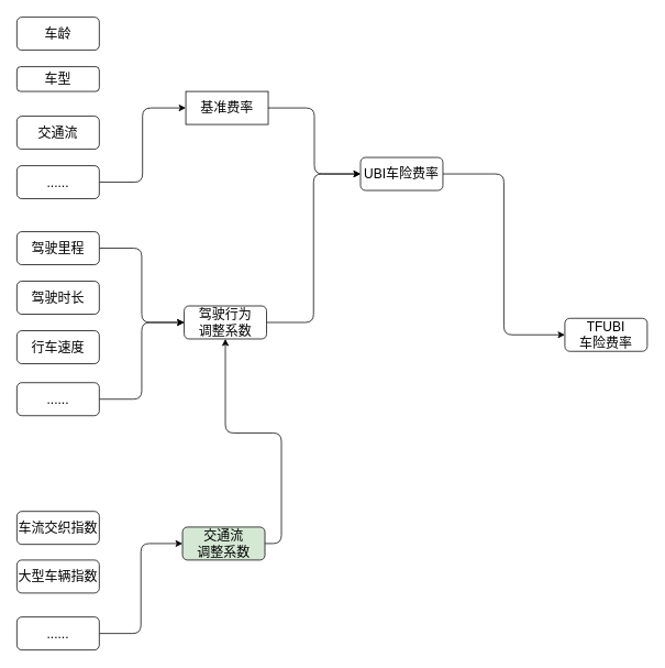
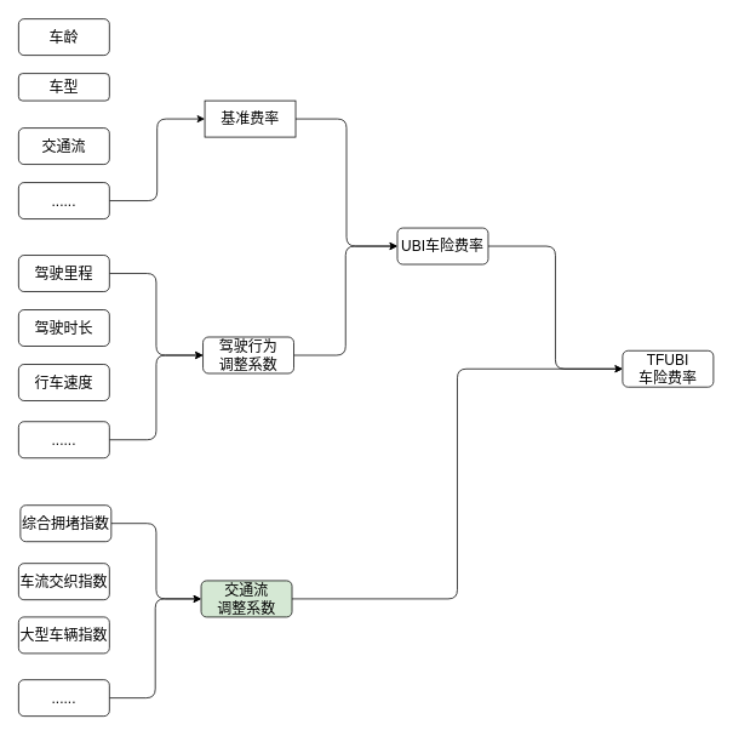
- <mxCell id="18" value="UBI车险费率" style="rounded=1;whiteSpace=wrap;html=1;strokeWidth=1;fontSize=16;" parent="1" vertex="1"><mxGeometry x="437" y="190" width="100" height="40" as="geometry" /></mxCell>
+ <mxCell id="18" value="UBI车险费率" style="rounded=1;whiteSpace=wrap;html=1;strokeWidth=1;fontSize=16;" parent="1" vertex="1"><mxGeometry x="437" y="250" width="100" height="40" as="geometry" /></mxCell>
- <mxCell id="23" style="edgeStyle=orthogonalEdgeStyle;rounded=1;orthogonalLoop=1;jettySize=auto;html=1;exitX=1;exitY=0.5;exitDx=0;exitDy=0;fontSize=16;" parent="1" source="24" target="16" edge="1"><mxGeometry relative="1" as="geometry" /></mxCell>
+ <mxCell id="23" style="edgeStyle=orthogonalEdgeStyle;rounded=1;orthogonalLoop=1;jettySize=auto;html=1;exitX=1;exitY=0.5;exitDx=0;exitDy=0;entryX=0;entryY=0.5;entryDx=0;entryDy=0;fontSize=16;" parent="1" source="24" target="27" edge="1"><mxGeometry relative="1" as="geometry" /></mxCell>
+ <mxCell id="20" value="综合拥堵指数" style="rounded=1;whiteSpace=wrap;html=1;strokeWidth=1;fontSize=16;" parent="1" vertex="1"><mxGeometry x="22" y="555" width="100" height="40" as="geometry" /></mxCell>
+ <mxCell id="19" style="edgeStyle=orthogonalEdgeStyle;rounded=1;orthogonalLoop=1;jettySize=auto;html=1;exitX=1;exitY=0.5;exitDx=0;exitDy=0;entryX=0;entryY=0.5;entryDx=0;entryDy=0;fontSize=16;" parent="1" source="20" target="24" edge="1"><mxGeometry relative="1" as="geometry" /></mxCell>
